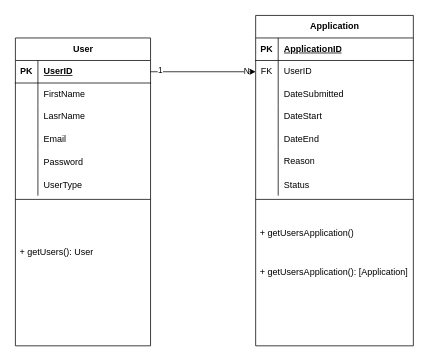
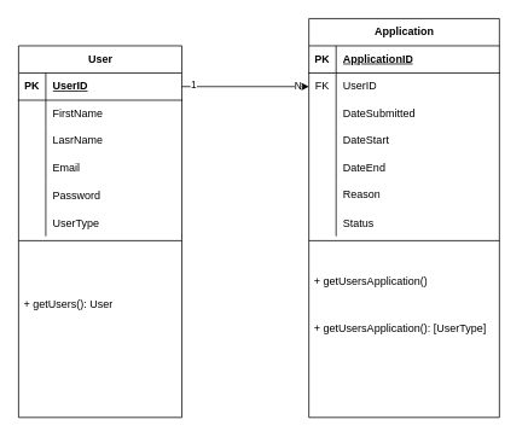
- <mxCell id="49" value="+ getUsersApplication(): [Application]" style="text;strokeColor=none;fillColor=none;align=left;verticalAlign=top;spacingLeft=4;spacingRight=4;overflow=hidden;rotatable=0;points=[[0,0.5],[1,0.5]];portConstraint=eastwest;whiteSpace=wrap;html=1;" vertex="1" parent="1"><mxGeometry x="340" y="348" width="220" height="26" as="geometry" /></mxCell>
+ <mxCell id="49" value="+ getUsersApplication(): [UserType]" style="text;strokeColor=none;fillColor=none;align=left;verticalAlign=top;spacingLeft=4;spacingRight=4;overflow=hidden;rotatable=0;points=[[0,0.5],[1,0.5]];portConstraint=eastwest;whiteSpace=wrap;html=1;" vertex="1" parent="1"><mxGeometry x="340" y="348" width="220" height="26" as="geometry" /></mxCell>
